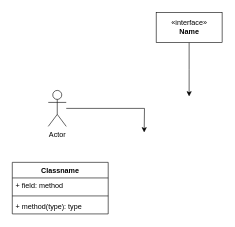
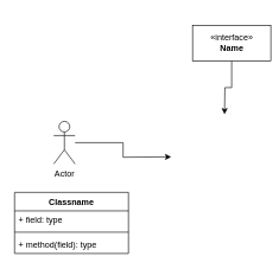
- <mxCell id="5" value="&amp;laquo;interface&amp;raquo;&lt;br&gt;&lt;b&gt;Name&lt;/b&gt;" style="html=1;" vertex="1" parent="1"><mxGeometry x="260" y="20" width="110" height="50" as="geometry" /></mxCell>
+ <mxCell id="5" value="&amp;laquo;interface&amp;raquo;&lt;br&gt;&lt;b&gt;Name&lt;/b&gt;" style="html=1;" vertex="1" parent="1"><mxGeometry x="270" y="35" width="110" height="50" as="geometry" /></mxCell>
- <mxCell id="3" value="Actor" style="shape=umlActor;verticalLabelPosition=bottom;labelBackgroundColor=#ffffff;verticalAlign=top;html=1;" vertex="1" parent="1"><mxGeometry x="80" y="150" width="30" height="60" as="geometry" /></mxCell>
+ <mxCell id="3" value="Actor" style="shape=umlActor;verticalLabelPosition=bottom;labelBackgroundColor=#ffffff;verticalAlign=top;html=1;" vertex="1" parent="1"><mxGeometry x="75" y="170" width="30" height="60" as="geometry" /></mxCell>
- <mxCell id="7" value="+ field: method" style="text;strokeColor=none;fillColor=none;align=left;verticalAlign=top;spacingLeft=4;spacingRight=4;overflow=hidden;rotatable=0;points=[[0,0.5],[1,0.5]];portConstraint=eastwest;" vertex="1" parent="6"><mxGeometry y="26" width="160" height="26" as="geometry" /></mxCell>
+ <mxCell id="7" value="+ field: type" style="text;strokeColor=none;fillColor=none;align=left;verticalAlign=top;spacingLeft=4;spacingRight=4;overflow=hidden;rotatable=0;points=[[0,0.5],[1,0.5]];portConstraint=eastwest;" vertex="1" parent="6"><mxGeometry y="26" width="160" height="26" as="geometry" /></mxCell>
- <mxCell id="9" value="+ method(type): type" style="text;strokeColor=none;fillColor=none;align=left;verticalAlign=top;spacingLeft=4;spacingRight=4;overflow=hidden;rotatable=0;points=[[0,0.5],[1,0.5]];portConstraint=eastwest;" vertex="1" parent="6"><mxGeometry y="60" width="160" height="26" as="geometry" /></mxCell>
+ <mxCell id="9" value="+ method(field): type" style="text;strokeColor=none;fillColor=none;align=left;verticalAlign=top;spacingLeft=4;spacingRight=4;overflow=hidden;rotatable=0;points=[[0,0.5],[1,0.5]];portConstraint=eastwest;" vertex="1" parent="6"><mxGeometry y="60" width="160" height="26" as="geometry" /></mxCell>
